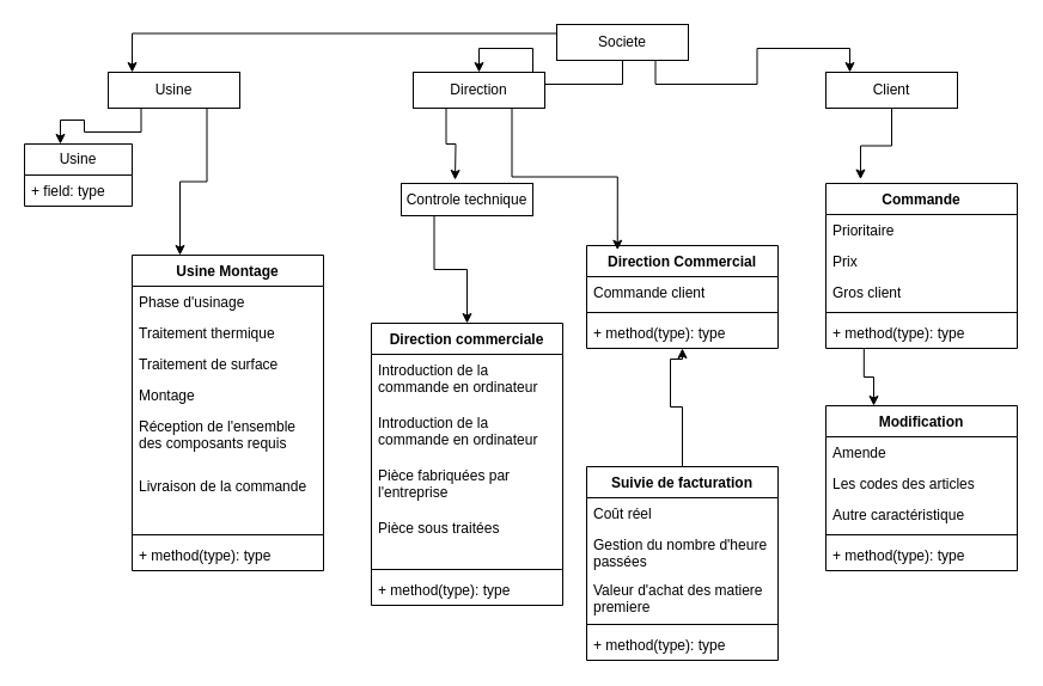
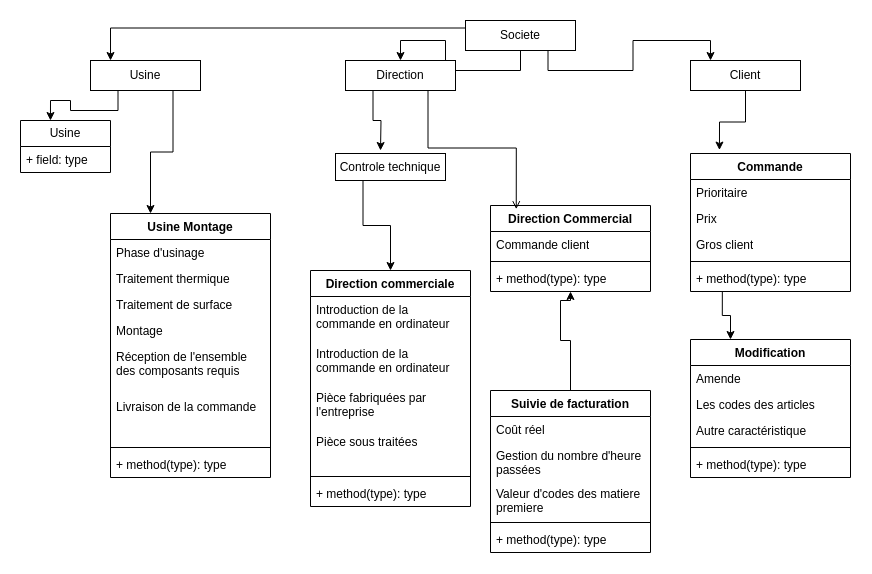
- <mxCell id="38" style="edgeStyle=orthogonalEdgeStyle;rounded=0;orthogonalLoop=1;jettySize=auto;html=1;exitX=0.75;exitY=1;exitDx=0;exitDy=0;entryX=0.161;entryY=0.043;entryDx=0;entryDy=0;entryPerimeter=0;" edge="1" parent="1" source="36" target="2"><mxGeometry relative="1" as="geometry" /></mxCell>
+ <mxCell id="38" style="edgeStyle=orthogonalEdgeStyle;rounded=0;orthogonalLoop=1;jettySize=auto;html=1;exitX=0.75;exitY=1;exitDx=0;exitDy=0;entryX=0.161;entryY=0.043;entryDx=0;entryDy=0;entryPerimeter=0;endArrow=open;" edge="1" parent="1" source="36" target="2"><mxGeometry relative="1" as="geometry" /></mxCell>
- <mxCell id="55" value="Valeur d'achat des matiere premiere" style="text;strokeColor=none;fillColor=none;align=left;verticalAlign=top;spacingLeft=4;spacingRight=4;overflow=hidden;rotatable=0;points=[[0,0.5],[1,0.5]];portConstraint=eastwest;whiteSpace=wrap;html=1;" vertex="1" parent="52"><mxGeometry y="90" width="160" height="38" as="geometry" /></mxCell>
+ <mxCell id="55" value="Valeur d'codes des matiere premiere" style="text;strokeColor=none;fillColor=none;align=left;verticalAlign=top;spacingLeft=4;spacingRight=4;overflow=hidden;rotatable=0;points=[[0,0.5],[1,0.5]];portConstraint=eastwest;whiteSpace=wrap;html=1;" vertex="1" parent="52"><mxGeometry y="90" width="160" height="38" as="geometry" /></mxCell>
